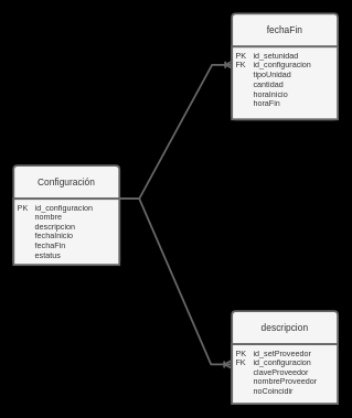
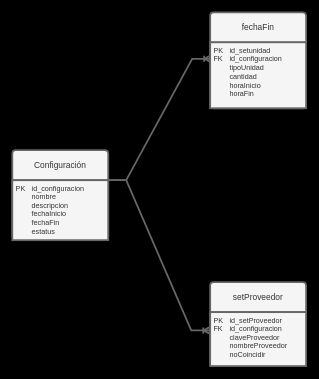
- <mxCell id="6" value="descripcion" style="swimlane;childLayout=stackLayout;horizontal=1;startSize=50;horizontalStack=0;rounded=1;fontSize=14;fontStyle=0;strokeWidth=3;resizeParent=0;resizeLast=1;shadow=0;dashed=0;align=center;arcSize=4;whiteSpace=wrap;html=1;fillColor=#f5f5f5;fontColor=#333333;strokeColor=#666666;" vertex="1" parent="1"><mxGeometry x="350" y="470" width="160" height="140" as="geometry" /></mxCell>
+ <mxCell id="6" value="setProveedor" style="swimlane;childLayout=stackLayout;horizontal=1;startSize=50;horizontalStack=0;rounded=1;fontSize=14;fontStyle=0;strokeWidth=3;resizeParent=0;resizeLast=1;shadow=0;dashed=0;align=center;arcSize=4;whiteSpace=wrap;html=1;fillColor=#f5f5f5;fontColor=#333333;strokeColor=#666666;" vertex="1" parent="1"><mxGeometry x="350" y="470" width="160" height="140" as="geometry" /></mxCell>
